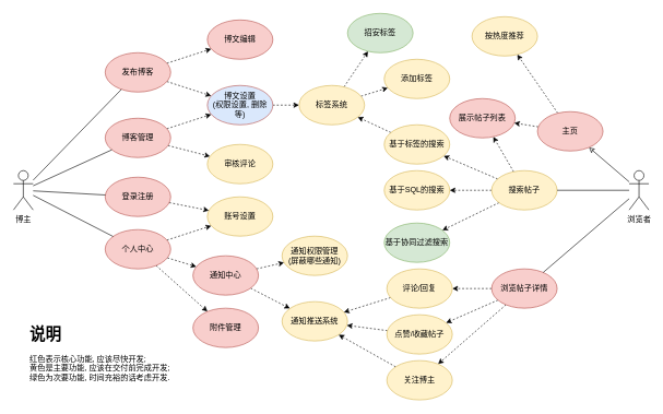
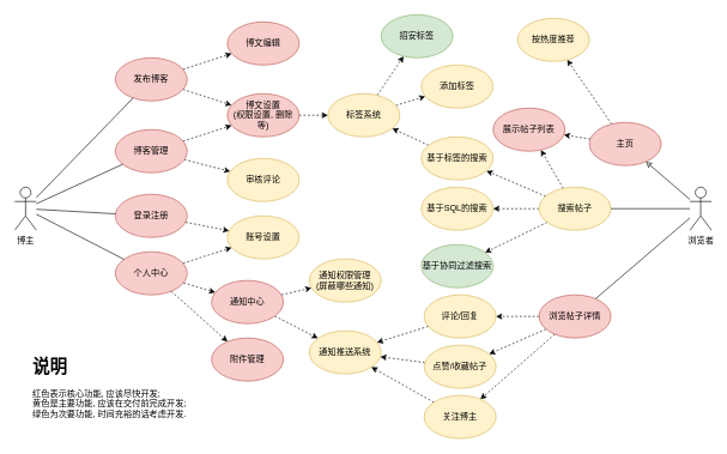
- <mxCell id="7" value="博文设置&lt;br&gt;(权限设置, 删除等)" style="ellipse;whiteSpace=wrap;html=1;fillColor=#dae8fc;strokeColor=#b85450;" vertex="1" parent="1"><mxGeometry x="316" y="130" width="100" height="60" as="geometry" /></mxCell>
+ <mxCell id="7" value="博文设置&lt;br&gt;(权限设置, 删除等)" style="ellipse;whiteSpace=wrap;html=1;fillColor=#f8cecc;strokeColor=#b85450;" vertex="1" parent="1"><mxGeometry x="316" y="130" width="100" height="60" as="geometry" /></mxCell>
